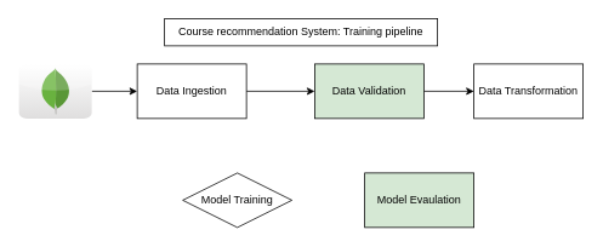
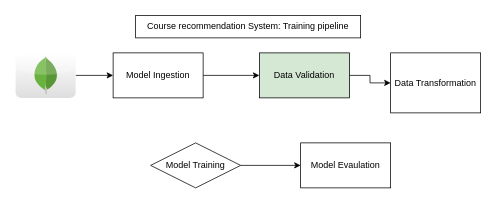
- <mxCell id="6" value="Data Ingestion" style="rounded=0;whiteSpace=wrap;html=1;" vertex="1" parent="1"><mxGeometry x="150" y="70" width="120" height="60" as="geometry" /></mxCell>
+ <mxCell id="6" value="Model Ingestion" style="rounded=0;whiteSpace=wrap;html=1;" vertex="1" parent="1"><mxGeometry x="150" y="70" width="120" height="60" as="geometry" /></mxCell>
- <mxCell id="2" value="Data Transformation" style="rounded=0;whiteSpace=wrap;html=1;" vertex="1" parent="1"><mxGeometry x="520" y="70" width="120" height="60" as="geometry" /></mxCell>
+ <mxCell id="2" value="Data Transformation" style="rounded=0;whiteSpace=wrap;html=1;" vertex="1" parent="1"><mxGeometry x="520" y="70" width="120" height="80" as="geometry" /></mxCell>
+ <mxCell id="3" value="" style="edgeStyle=orthogonalEdgeStyle;rounded=0;orthogonalLoop=1;jettySize=auto;html=1;" edge="1" parent="1" source="4" target="9"><mxGeometry relative="1" as="geometry" /></mxCell>
- <mxCell id="9" value="Model Evaulation" style="rounded=0;whiteSpace=wrap;html=1;fillColor=#d5e8d4;" vertex="1" parent="1"><mxGeometry x="400" y="190" width="120" height="60" as="geometry" /></mxCell>
+ <mxCell id="9" value="Model Evaulation" style="rounded=0;whiteSpace=wrap;html=1;" vertex="1" parent="1"><mxGeometry x="400" y="190" width="120" height="60" as="geometry" /></mxCell>
